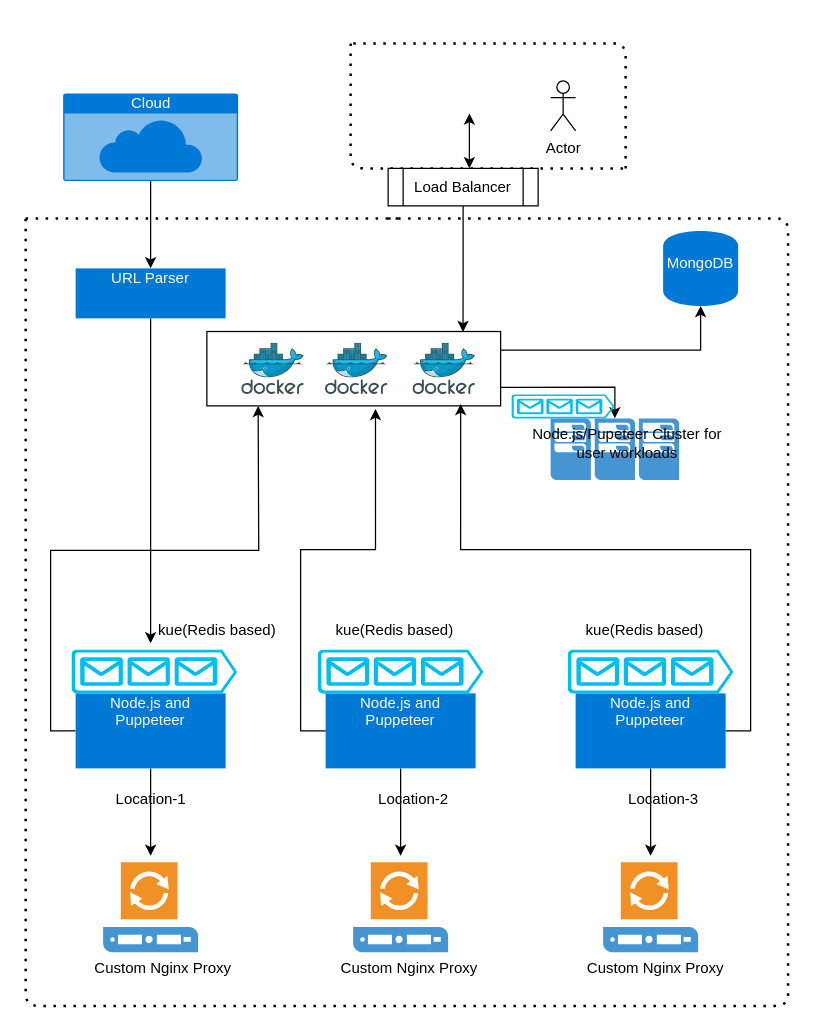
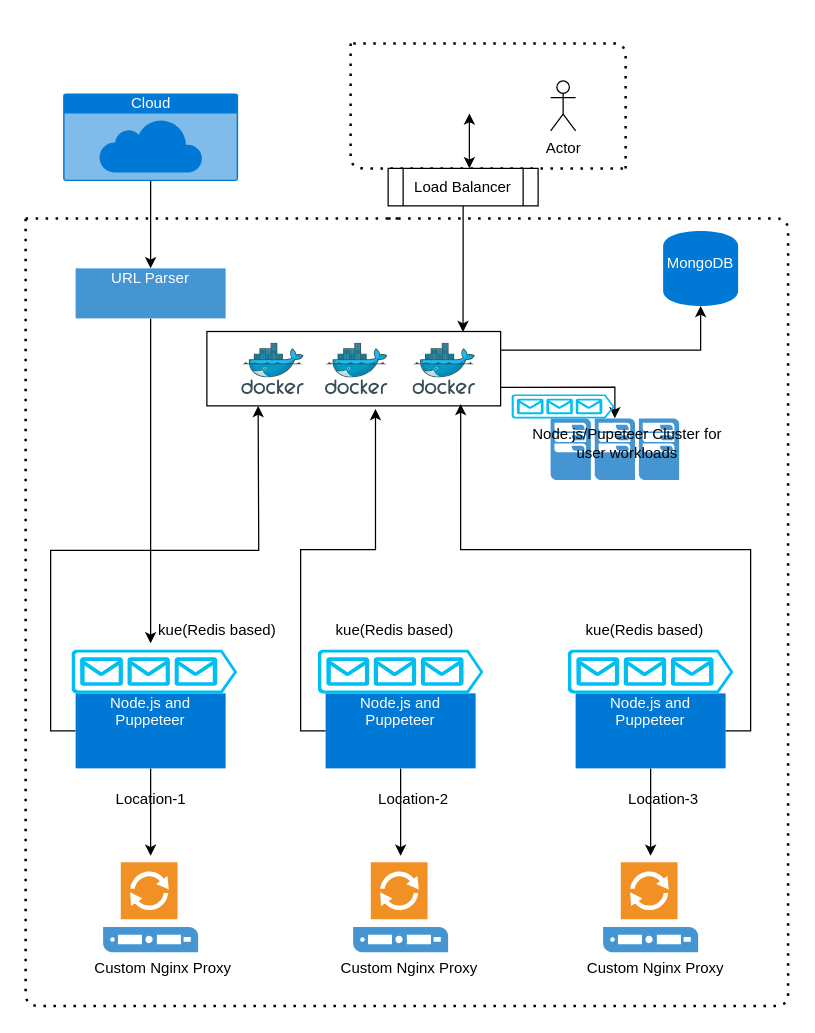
- <mxCell id="8" value="URL Parser" style="whiteSpace=wrap;html=1;fontColor=#FFFFFF;verticalAlign=top;strokeColor=none;fillColor=#0079D6;spacingTop=-6;" parent="1" vertex="1"><mxGeometry x="60" y="214" width="120" height="40" as="geometry" /></mxCell>
+ <mxCell id="8" value="URL Parser" style="whiteSpace=wrap;html=1;fontColor=#FFFFFF;verticalAlign=top;strokeColor=none;fillColor=#4495d1;spacingTop=-6;" parent="1" vertex="1"><mxGeometry x="60" y="214" width="120" height="40" as="geometry" /></mxCell>
